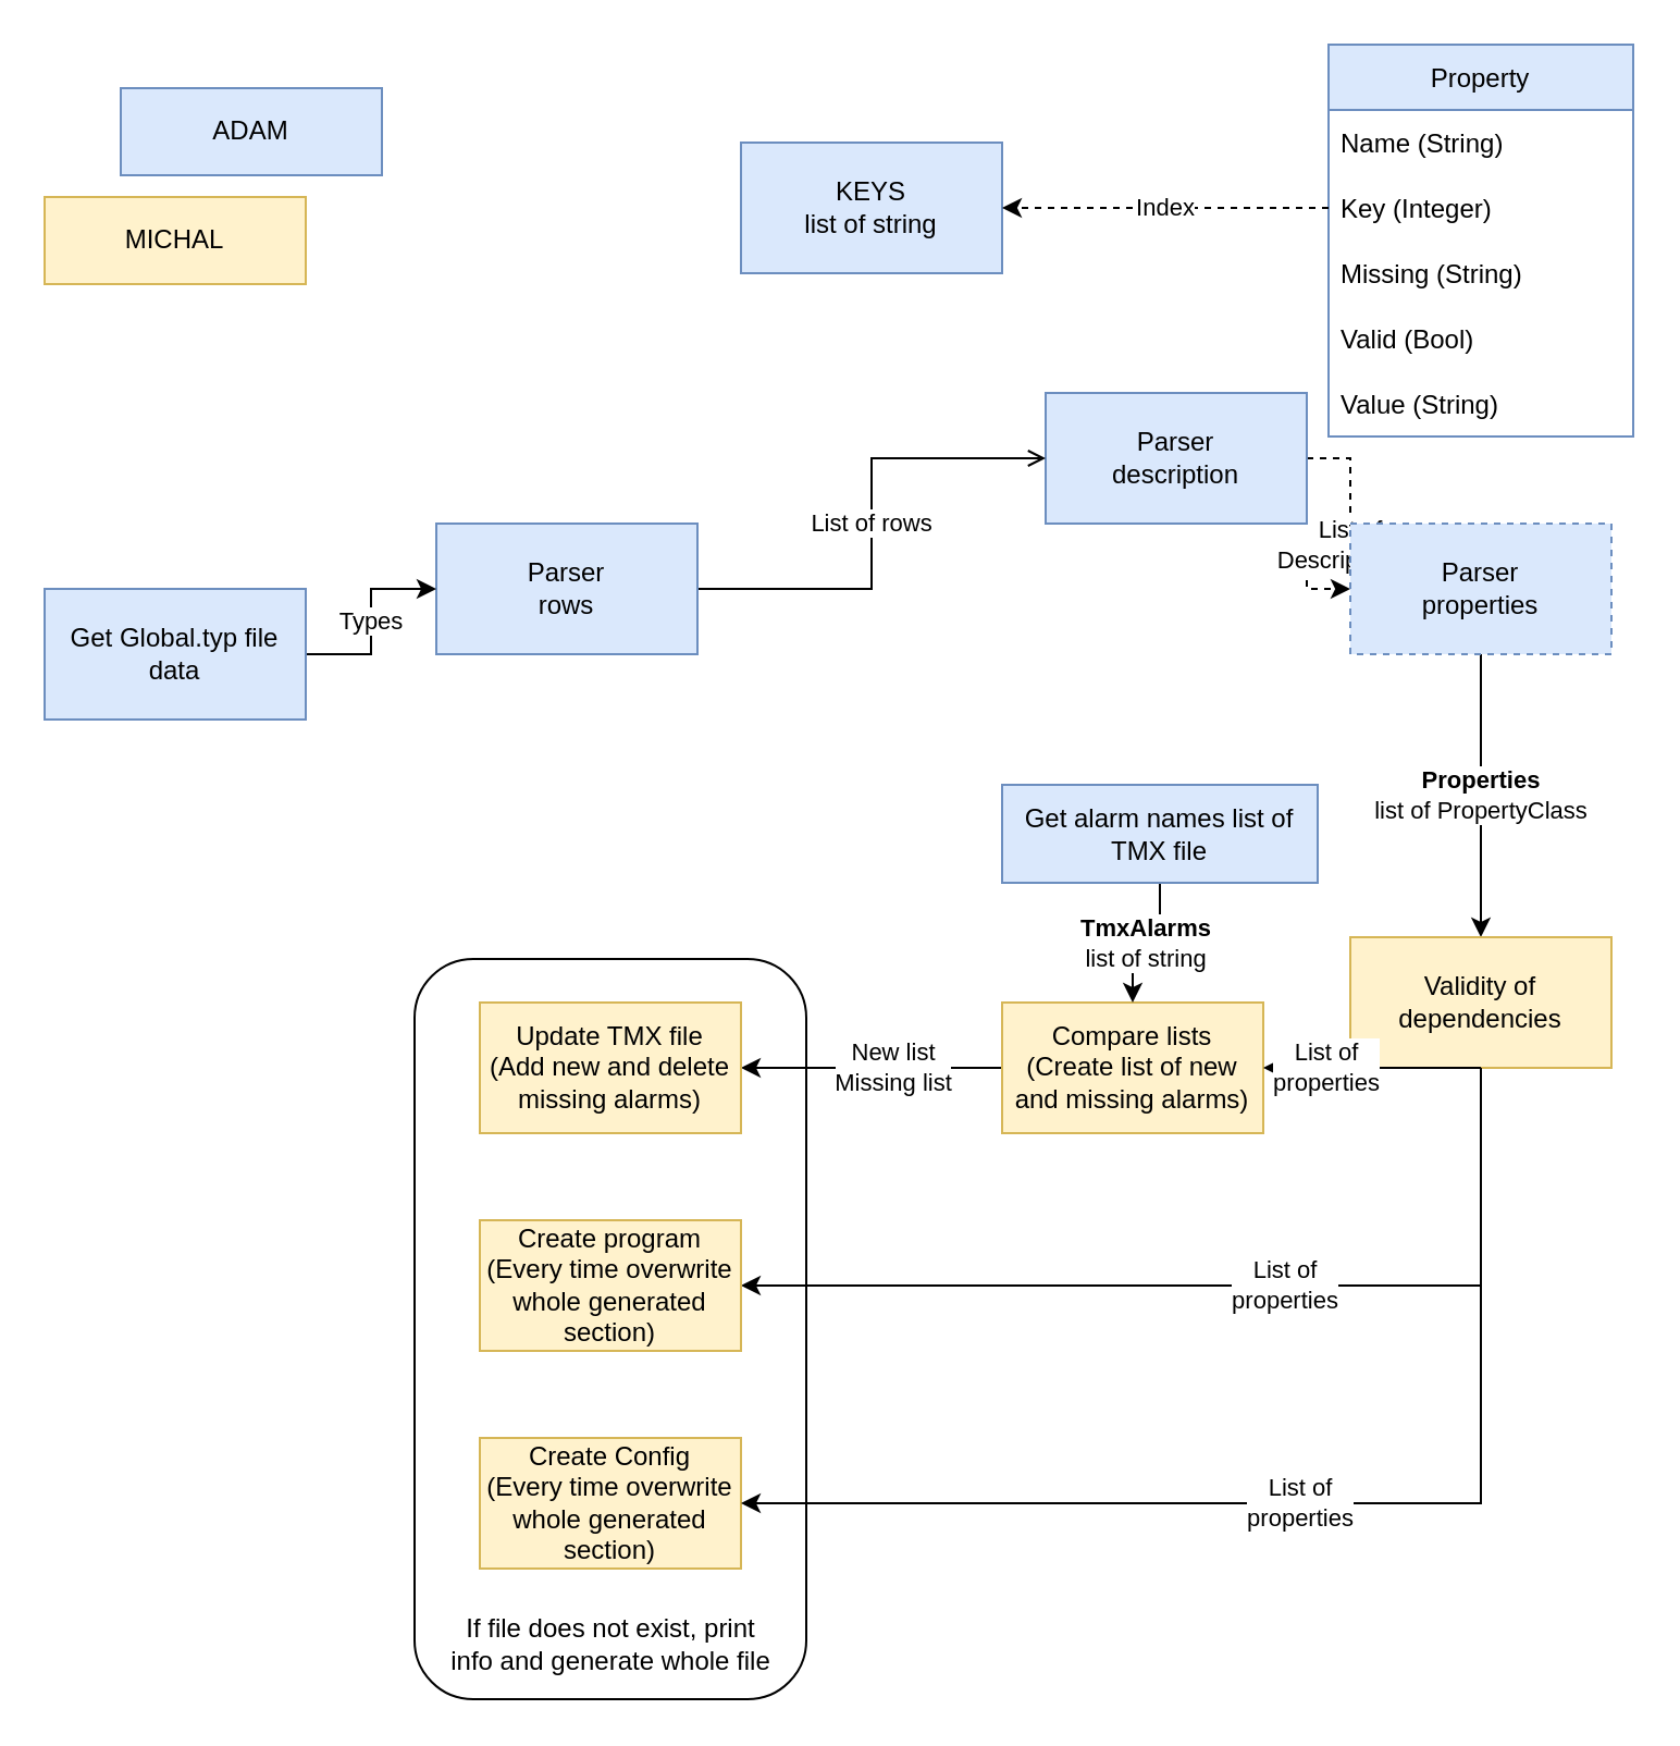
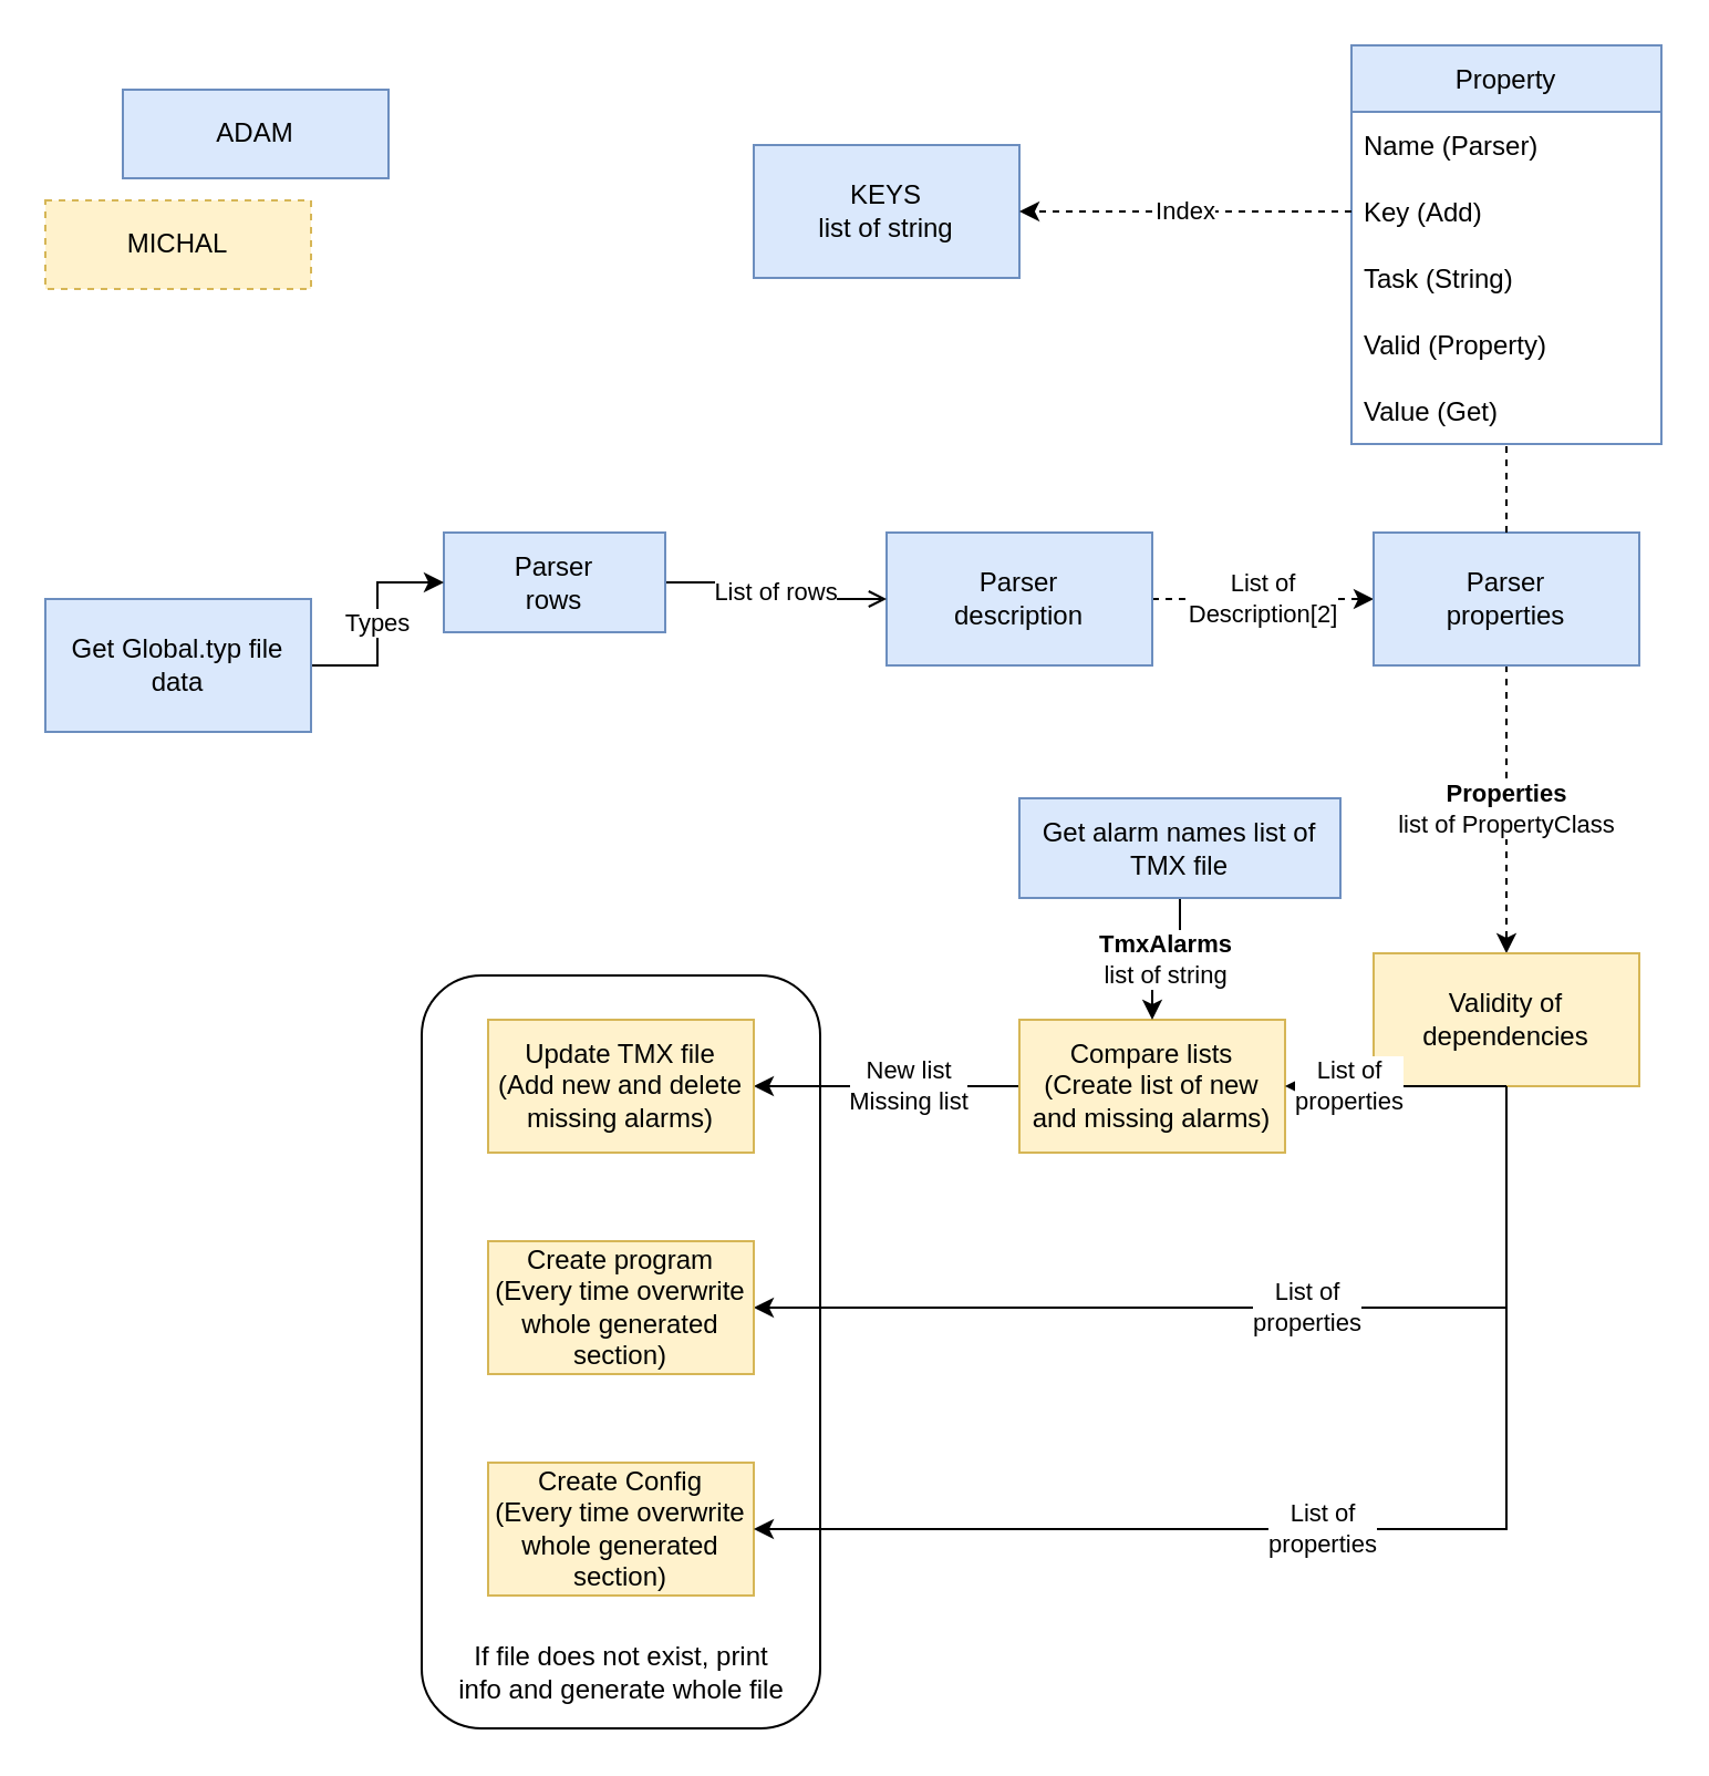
- <mxCell id="4" value="Name (String)" style="text;strokeColor=none;fillColor=none;align=left;verticalAlign=middle;spacingLeft=4;spacingRight=4;overflow=hidden;points=[[0,0.5],[1,0.5]];portConstraint=eastwest;rotatable=0;" vertex="1" parent="3"><mxGeometry y="30" width="140" height="30" as="geometry" /></mxCell>
+ <mxCell id="4" value="Name (Parser)" style="text;strokeColor=none;fillColor=none;align=left;verticalAlign=middle;spacingLeft=4;spacingRight=4;overflow=hidden;points=[[0,0.5],[1,0.5]];portConstraint=eastwest;rotatable=0;" vertex="1" parent="3"><mxGeometry y="30" width="140" height="30" as="geometry" /></mxCell>
- <mxCell id="5" value="Key (Integer)" style="text;strokeColor=none;fillColor=none;align=left;verticalAlign=middle;spacingLeft=4;spacingRight=4;overflow=hidden;points=[[0,0.5],[1,0.5]];portConstraint=eastwest;rotatable=0;" vertex="1" parent="3"><mxGeometry y="60" width="140" height="30" as="geometry" /></mxCell>
+ <mxCell id="5" value="Key (Add)" style="text;strokeColor=none;fillColor=none;align=left;verticalAlign=middle;spacingLeft=4;spacingRight=4;overflow=hidden;points=[[0,0.5],[1,0.5]];portConstraint=eastwest;rotatable=0;" vertex="1" parent="3"><mxGeometry y="60" width="140" height="30" as="geometry" /></mxCell>
- <mxCell id="26" value="MICHAL" style="rounded=0;whiteSpace=wrap;html=1;fillColor=#fff2cc;strokeColor=#d6b656;" vertex="1" parent="1"><mxGeometry x="20" y="90" width="120" height="40" as="geometry" /></mxCell>
+ <mxCell id="26" value="MICHAL" style="rounded=0;whiteSpace=wrap;html=1;fillColor=#fff2cc;strokeColor=#d6b656;dashed=1;" vertex="1" parent="1"><mxGeometry x="20" y="90" width="120" height="40" as="geometry" /></mxCell>
- <mxCell id="6" value="Missing (String)" style="text;strokeColor=none;fillColor=none;align=left;verticalAlign=middle;spacingLeft=4;spacingRight=4;overflow=hidden;points=[[0,0.5],[1,0.5]];portConstraint=eastwest;rotatable=0;" vertex="1" parent="3"><mxGeometry y="90" width="140" height="30" as="geometry" /></mxCell>
+ <mxCell id="6" value="Task (String)" style="text;strokeColor=none;fillColor=none;align=left;verticalAlign=middle;spacingLeft=4;spacingRight=4;overflow=hidden;points=[[0,0.5],[1,0.5]];portConstraint=eastwest;rotatable=0;" vertex="1" parent="3"><mxGeometry y="90" width="140" height="30" as="geometry" /></mxCell>
- <mxCell id="7" value="Valid (Bool)" style="text;strokeColor=none;fillColor=none;align=left;verticalAlign=middle;spacingLeft=4;spacingRight=4;overflow=hidden;points=[[0,0.5],[1,0.5]];portConstraint=eastwest;rotatable=0;" vertex="1" parent="3"><mxGeometry y="120" width="140" height="30" as="geometry" /></mxCell>
+ <mxCell id="7" value="Valid (Property)" style="text;strokeColor=none;fillColor=none;align=left;verticalAlign=middle;spacingLeft=4;spacingRight=4;overflow=hidden;points=[[0,0.5],[1,0.5]];portConstraint=eastwest;rotatable=0;" vertex="1" parent="3"><mxGeometry y="120" width="140" height="30" as="geometry" /></mxCell>
- <mxCell id="8" value="Value (String)" style="text;strokeColor=none;fillColor=none;align=left;verticalAlign=middle;spacingLeft=4;spacingRight=4;overflow=hidden;points=[[0,0.5],[1,0.5]];portConstraint=eastwest;rotatable=0;" vertex="1" parent="3"><mxGeometry y="150" width="140" height="30" as="geometry" /></mxCell>
+ <mxCell id="8" value="Value (Get)" style="text;strokeColor=none;fillColor=none;align=left;verticalAlign=middle;spacingLeft=4;spacingRight=4;overflow=hidden;points=[[0,0.5],[1,0.5]];portConstraint=eastwest;rotatable=0;" vertex="1" parent="3"><mxGeometry y="150" width="140" height="30" as="geometry" /></mxCell>
- <mxCell id="10" value="Parser&lt;br&gt;description" style="rounded=0;whiteSpace=wrap;html=1;fillColor=#dae8fc;strokeColor=#6c8ebf;" vertex="1" parent="1"><mxGeometry x="480" y="180" width="120" height="60" as="geometry" /></mxCell>
+ <mxCell id="10" value="Parser&lt;br&gt;description" style="rounded=0;whiteSpace=wrap;html=1;fillColor=#dae8fc;strokeColor=#6c8ebf;" vertex="1" parent="1"><mxGeometry x="400" y="240" width="120" height="60" as="geometry" /></mxCell>
+ <mxCell id="15" value="" style="endArrow=none;dashed=1;html=1;rounded=0;exitX=0.5;exitY=0;exitDx=0;exitDy=0;" edge="1" parent="1" source="14" target="3"><mxGeometry width="50" height="50" relative="1" as="geometry"><mxPoint x="620" y="240" as="sourcePoint" /><mxPoint x="510" y="140" as="targetPoint" /></mxGeometry></mxCell>
- <mxCell id="12" value="Parser&lt;br&gt;rows" style="rounded=0;whiteSpace=wrap;html=1;fillColor=#dae8fc;strokeColor=#6c8ebf;" vertex="1" parent="1"><mxGeometry x="200" y="240" width="120" height="60" as="geometry" /></mxCell>
+ <mxCell id="12" value="Parser&lt;br&gt;rows" style="rounded=0;whiteSpace=wrap;html=1;fillColor=#dae8fc;strokeColor=#6c8ebf;" vertex="1" parent="1"><mxGeometry x="200" y="240" width="100" height="45" as="geometry" /></mxCell>
- <mxCell id="14" value="Parser&lt;br&gt;properties" style="rounded=0;whiteSpace=wrap;html=1;fillColor=#dae8fc;strokeColor=#6c8ebf;dashed=1;" vertex="1" parent="1"><mxGeometry x="620" y="240" width="120" height="60" as="geometry" /></mxCell>
+ <mxCell id="14" value="Parser&lt;br&gt;properties" style="rounded=0;whiteSpace=wrap;html=1;fillColor=#dae8fc;strokeColor=#6c8ebf;" vertex="1" parent="1"><mxGeometry x="620" y="240" width="120" height="60" as="geometry" /></mxCell>
- <mxCell id="13" value="&lt;b&gt;Properties&lt;/b&gt;&lt;br&gt;list of PropertyClass" style="edgeStyle=orthogonalEdgeStyle;rounded=0;orthogonalLoop=1;jettySize=auto;html=1;exitX=0.5;exitY=1;exitDx=0;exitDy=0;" edge="1" parent="1" source="14" target="17"><mxGeometry relative="1" as="geometry" /></mxCell>
+ <mxCell id="13" value="&lt;b&gt;Properties&lt;/b&gt;&lt;br&gt;list of PropertyClass" style="edgeStyle=orthogonalEdgeStyle;rounded=0;orthogonalLoop=1;jettySize=auto;html=1;exitX=0.5;exitY=1;exitDx=0;exitDy=0;dashed=1;" edge="1" parent="1" source="14" target="17"><mxGeometry relative="1" as="geometry" /></mxCell>
